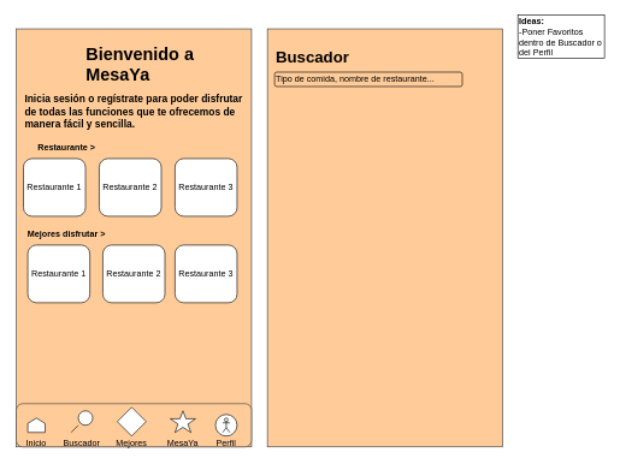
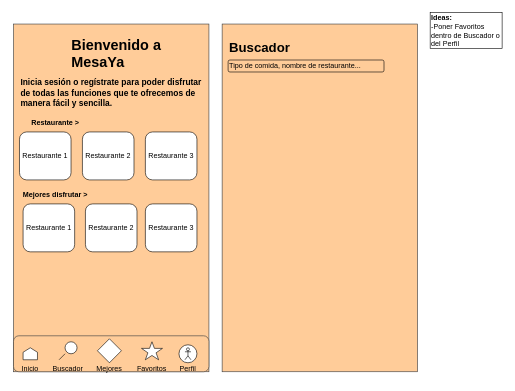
- <mxCell id="16" value="MesaYa" style="text;html=1;align=center;verticalAlign=middle;whiteSpace=wrap;rounded=0;" parent="1" vertex="1"><mxGeometry x="223" y="599" width="60" height="30" as="geometry" /></mxCell>
+ <mxCell id="16" value="Favoritos" style="text;html=1;align=center;verticalAlign=middle;whiteSpace=wrap;rounded=0;" parent="1" vertex="1"><mxGeometry x="223" y="599" width="60" height="30" as="geometry" /></mxCell>
